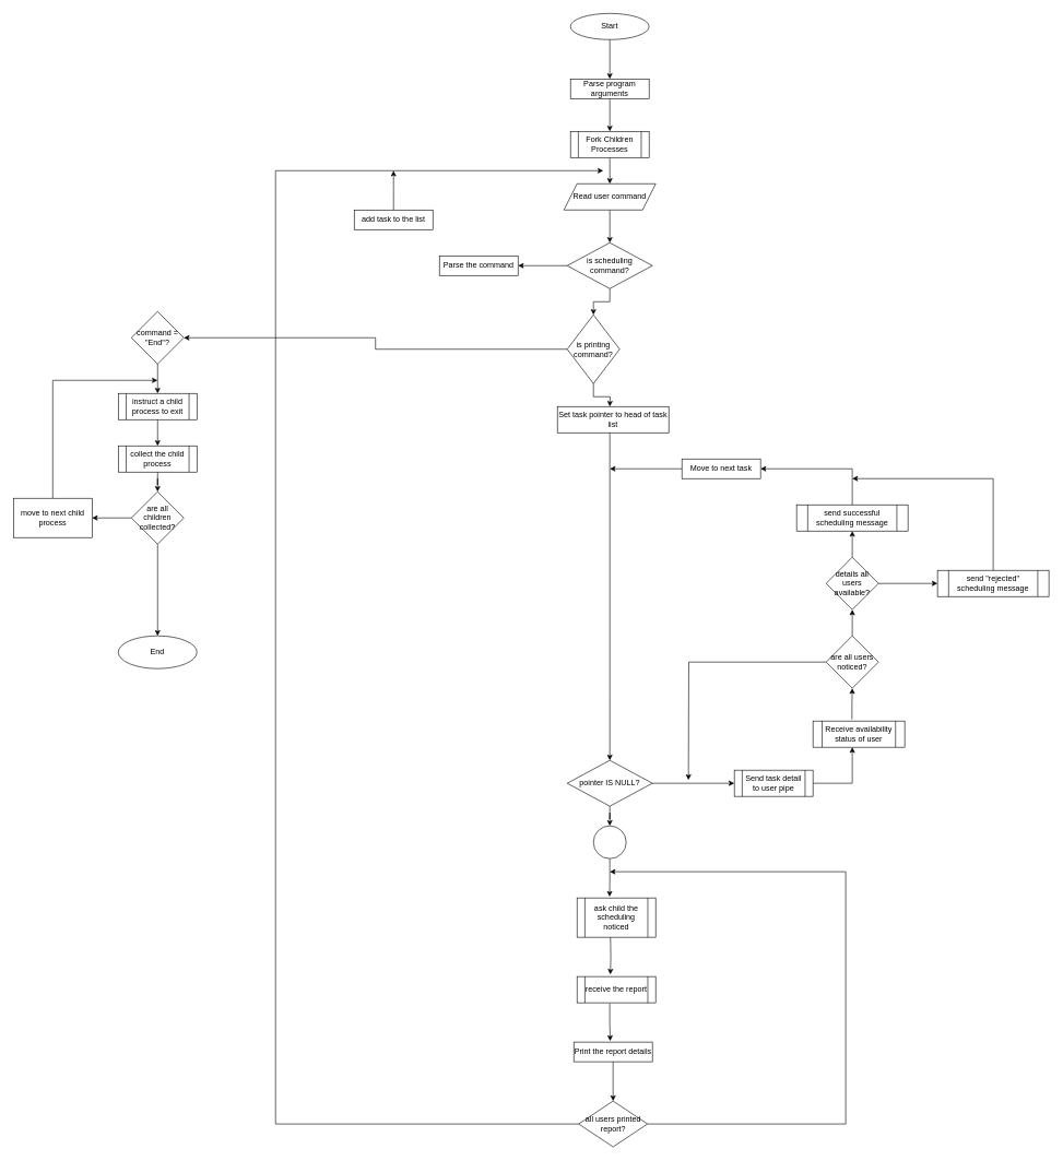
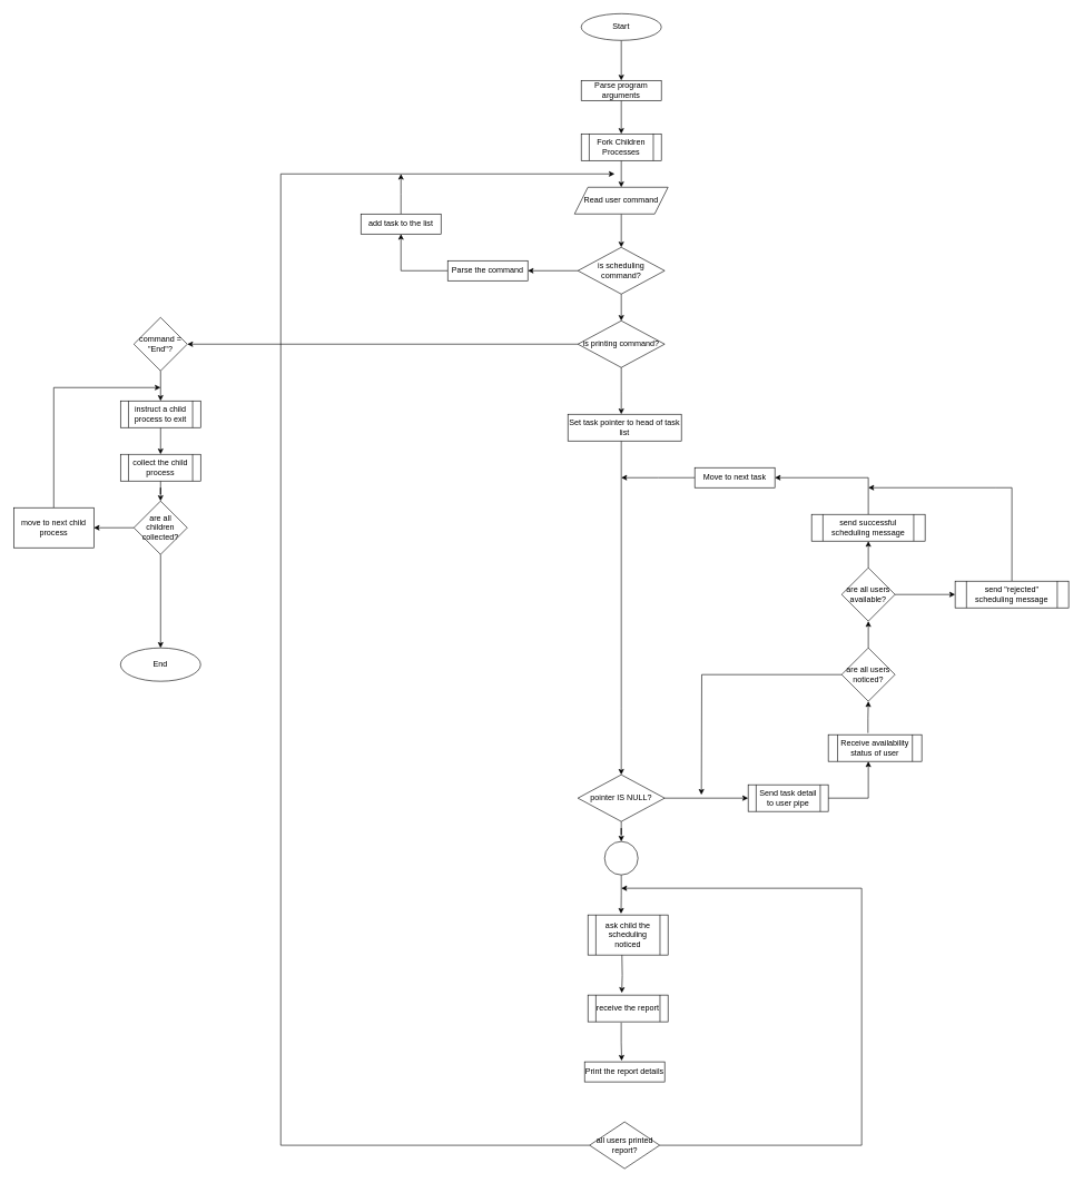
+ <mxCell id="13" style="edgeStyle=orthogonalEdgeStyle;rounded=0;orthogonalLoop=1;jettySize=auto;html=1;exitX=0;exitY=0.5;exitDx=0;exitDy=0;" edge="1" parent="1" source="14" target="16"><mxGeometry relative="1" as="geometry" /></mxCell>
- <mxCell id="19" value="is printing command?" style="rhombus;whiteSpace=wrap;html=1;" vertex="1" parent="1"><mxGeometry x="865" y="480" width="80" height="105" as="geometry" /></mxCell>
+ <mxCell id="19" value="is printing command?" style="rhombus;whiteSpace=wrap;html=1;" vertex="1" parent="1"><mxGeometry x="865" y="480" width="130" height="70" as="geometry" /></mxCell>
- <mxCell id="34" value="details all users available?" style="rhombus;whiteSpace=wrap;html=1;" vertex="1" parent="1"><mxGeometry x="1260" y="850" width="80" height="80" as="geometry" /></mxCell>
+ <mxCell id="34" value="are all users available?" style="rhombus;whiteSpace=wrap;html=1;" vertex="1" parent="1"><mxGeometry x="1260" y="850" width="80" height="80" as="geometry" /></mxCell>
- <mxCell id="45" value="" style="edgeStyle=orthogonalEdgeStyle;rounded=0;orthogonalLoop=1;jettySize=auto;html=1;" edge="1" parent="1" source="46" target="49"><mxGeometry relative="1" as="geometry" /></mxCell>
